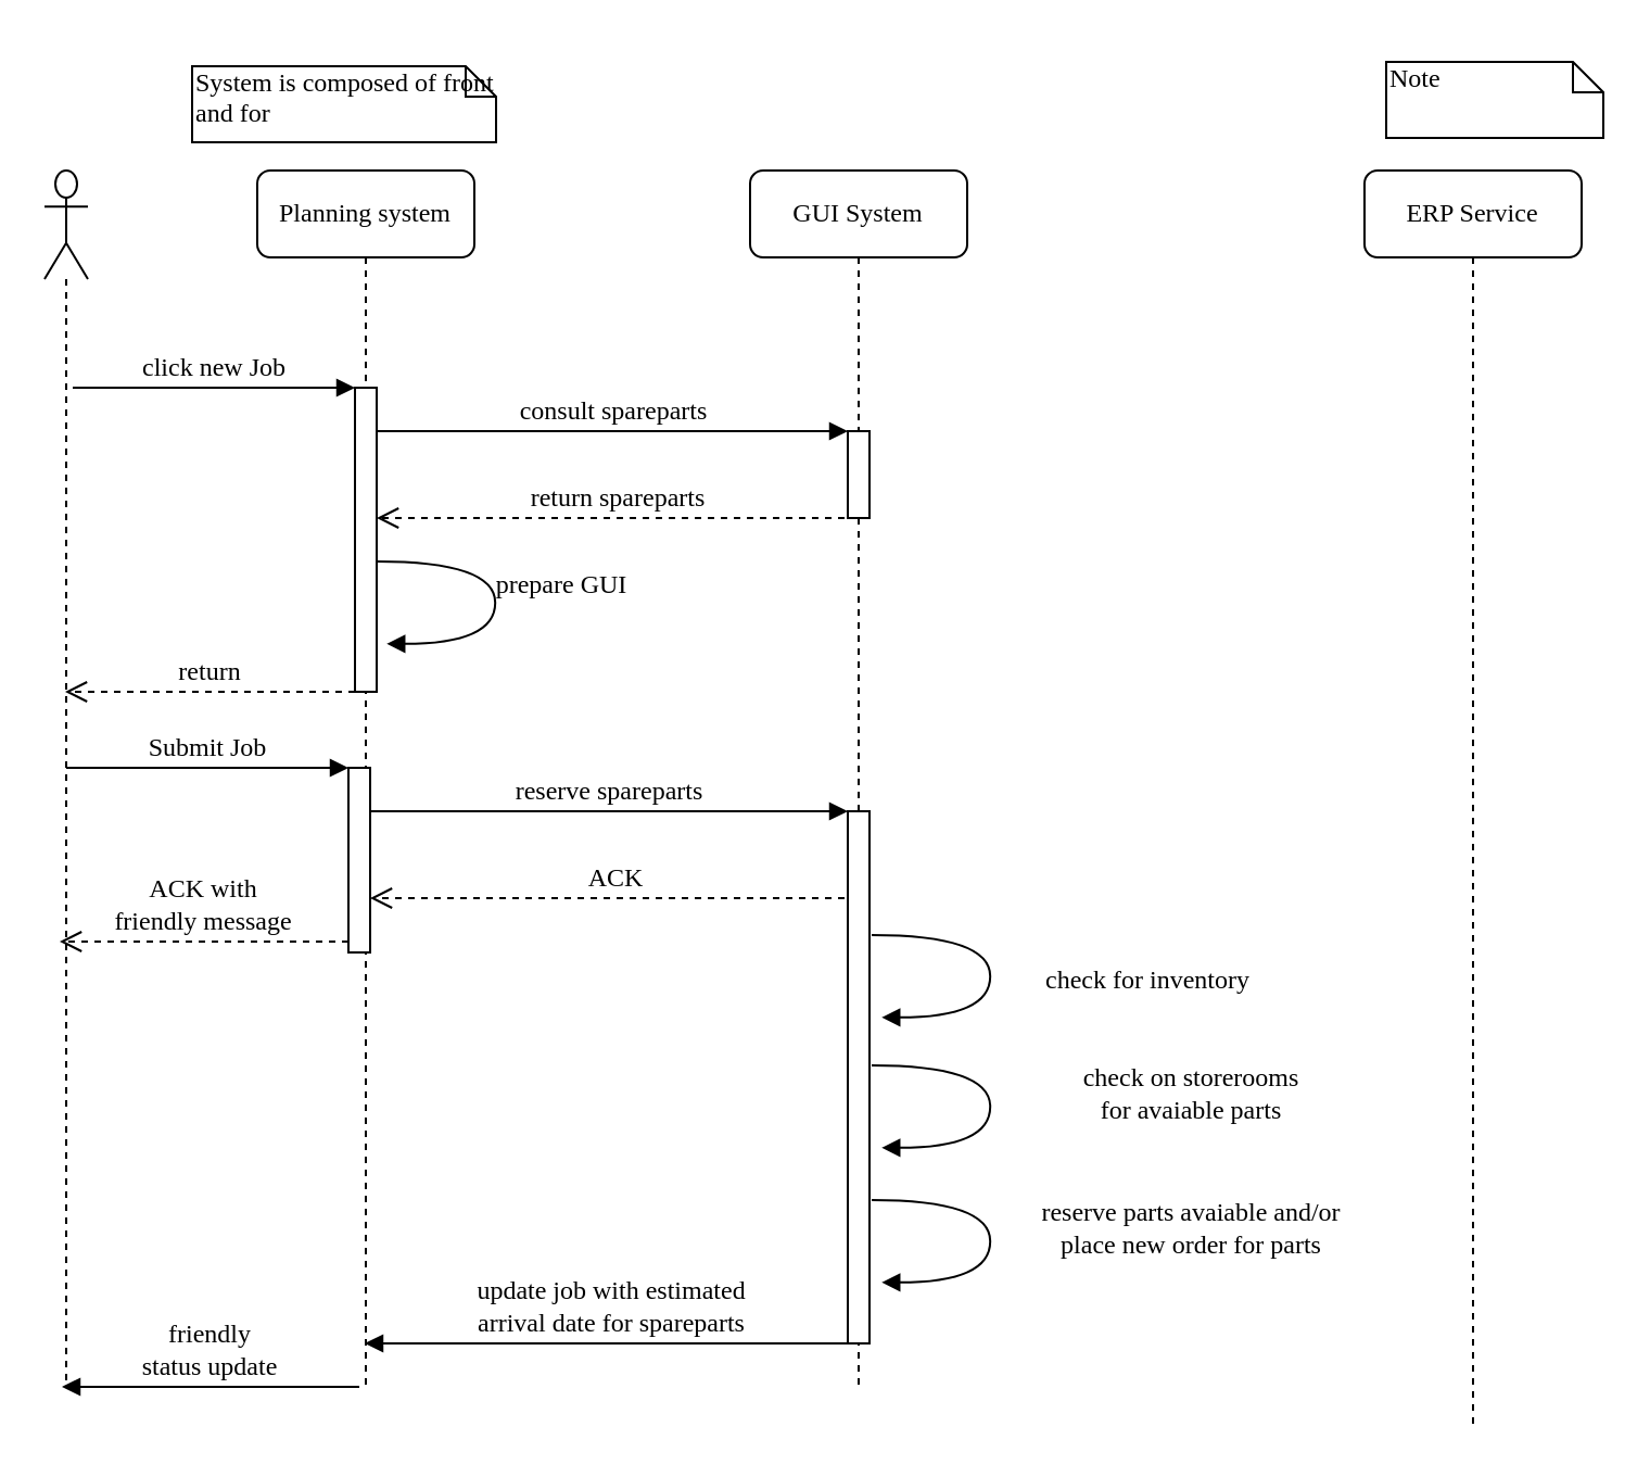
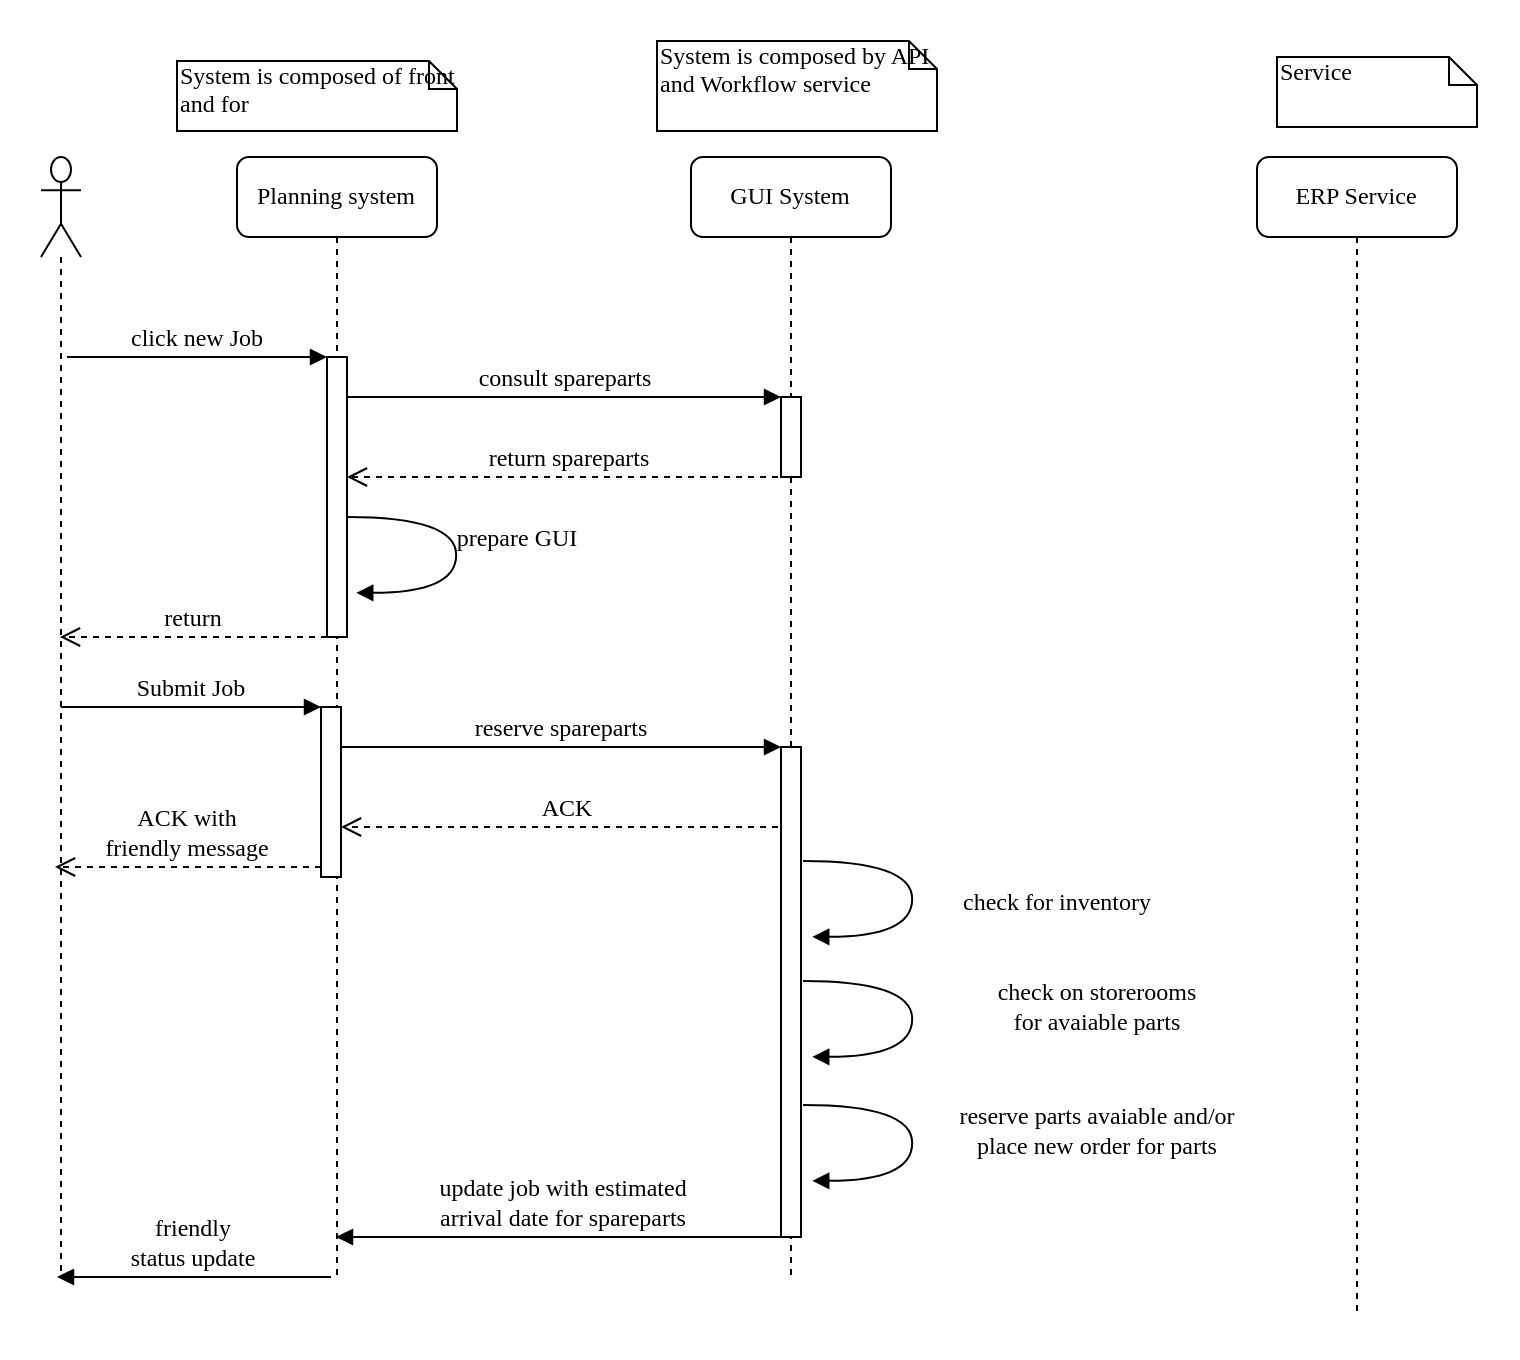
- <mxCell id="19" value="Note" style="shape=note;whiteSpace=wrap;html=1;size=14;verticalAlign=top;align=left;spacingTop=-6;rounded=0;shadow=0;comic=0;labelBackgroundColor=none;strokeWidth=1;fontFamily=Verdana;fontSize=12" parent="1" vertex="1"><mxGeometry x="638" y="28" width="100" height="35" as="geometry" /></mxCell>
+ <mxCell id="19" value="Service" style="shape=note;whiteSpace=wrap;html=1;size=14;verticalAlign=top;align=left;spacingTop=-6;rounded=0;shadow=0;comic=0;labelBackgroundColor=none;strokeWidth=1;fontFamily=Verdana;fontSize=12" parent="1" vertex="1"><mxGeometry x="638" y="28" width="100" height="35" as="geometry" /></mxCell>
+ <mxCell id="18" value="System is composed by API and Workflow service" style="shape=note;whiteSpace=wrap;html=1;size=14;verticalAlign=top;align=left;spacingTop=-6;rounded=0;shadow=0;comic=0;labelBackgroundColor=none;strokeWidth=1;fontFamily=Verdana;fontSize=12" parent="1" vertex="1"><mxGeometry x="328" y="20" width="140" height="45" as="geometry" /></mxCell>
